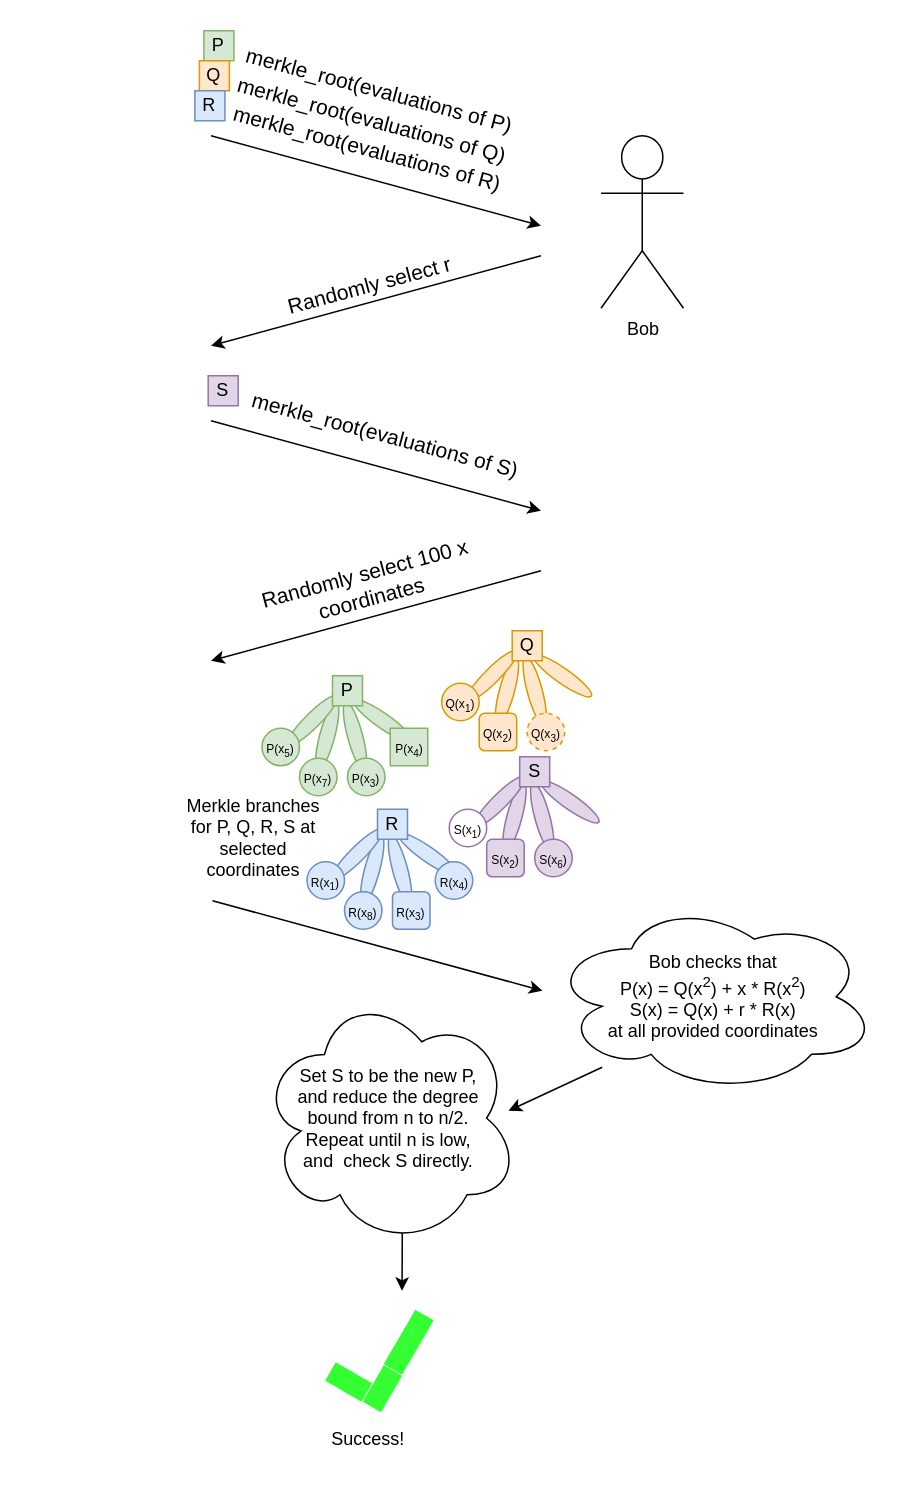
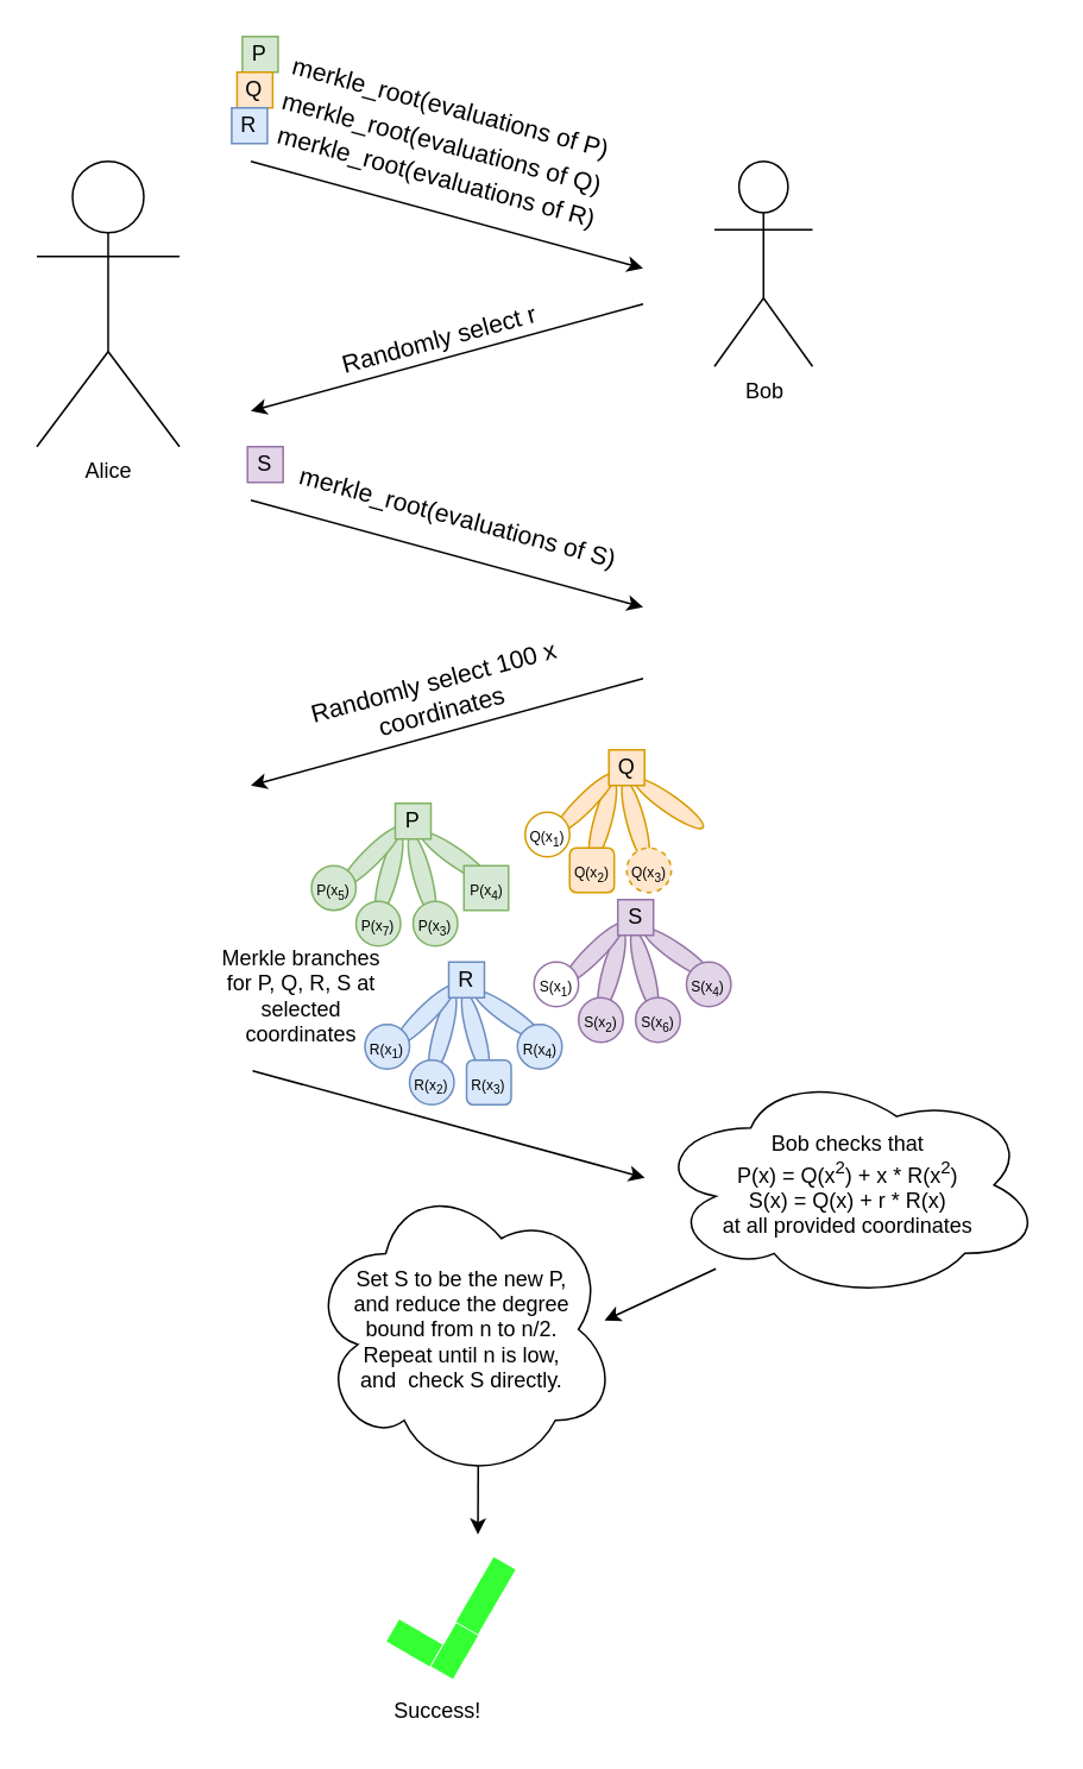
+ <mxCell id="2" value="Alice" style="shape=umlActor;verticalLabelPosition=bottom;verticalAlign=top;html=1;outlineConnect=0;" parent="1" vertex="1"><mxGeometry x="20" y="90" width="80" height="160" as="geometry" /></mxCell>
- <mxCell id="17" value="&lt;font style=&quot;font-size: 8px&quot;&gt;Q(x&lt;sub&gt;1&lt;/sub&gt;)&lt;/font&gt;" style="ellipse;whiteSpace=wrap;html=1;aspect=fixed;fillColor=#ffe6cc;strokeColor=#d79b00;" vertex="1" parent="1"><mxGeometry x="293.8" y="455" width="25" height="25" as="geometry" /></mxCell>
+ <mxCell id="17" value="&lt;font style=&quot;font-size: 8px&quot;&gt;Q(x&lt;sub&gt;1&lt;/sub&gt;)&lt;/font&gt;" style="ellipse;whiteSpace=wrap;html=1;aspect=fixed;fillColor=#ffffff;strokeColor=#d79b00;" vertex="1" parent="1"><mxGeometry x="293.8" y="455" width="25" height="25" as="geometry" /></mxCell>
+ <mxCell id="61" value="&lt;font style=&quot;font-size: 8px&quot;&gt;S(x&lt;sub&gt;4&lt;/sub&gt;)&lt;/font&gt;" style="ellipse;whiteSpace=wrap;html=1;aspect=fixed;fillColor=#e1d5e7;strokeColor=#9673a6;" vertex="1" parent="1"><mxGeometry x="384.3" y="539" width="25" height="25" as="geometry" /></mxCell>
- <mxCell id="59" value="&lt;font style=&quot;font-size: 8px&quot;&gt;S(x&lt;sub&gt;2&lt;/sub&gt;)&lt;/font&gt;" style="whiteSpace=wrap;html=1;aspect=fixed;fillColor=#e1d5e7;strokeColor=#9673a6;rounded=1;" vertex="1" parent="1"><mxGeometry x="323.8" y="559" width="25" height="25" as="geometry" /></mxCell>
+ <mxCell id="59" value="&lt;font style=&quot;font-size: 8px&quot;&gt;S(x&lt;sub&gt;2&lt;/sub&gt;)&lt;/font&gt;" style="ellipse;whiteSpace=wrap;html=1;aspect=fixed;fillColor=#e1d5e7;strokeColor=#9673a6;" vertex="1" parent="1"><mxGeometry x="323.8" y="559" width="25" height="25" as="geometry" /></mxCell>
- <mxCell id="26" value="&lt;font style=&quot;font-size: 8px&quot;&gt;R(x&lt;sub&gt;8&lt;/sub&gt;)&lt;/font&gt;" style="ellipse;whiteSpace=wrap;html=1;aspect=fixed;fillColor=#dae8fc;strokeColor=#6c8ebf;" vertex="1" parent="1"><mxGeometry x="229" y="594" width="25" height="25" as="geometry" /></mxCell>
+ <mxCell id="26" value="&lt;font style=&quot;font-size: 8px&quot;&gt;R(x&lt;sub&gt;2&lt;/sub&gt;)&lt;/font&gt;" style="ellipse;whiteSpace=wrap;html=1;aspect=fixed;fillColor=#dae8fc;strokeColor=#6c8ebf;" vertex="1" parent="1"><mxGeometry x="229" y="594" width="25" height="25" as="geometry" /></mxCell>
